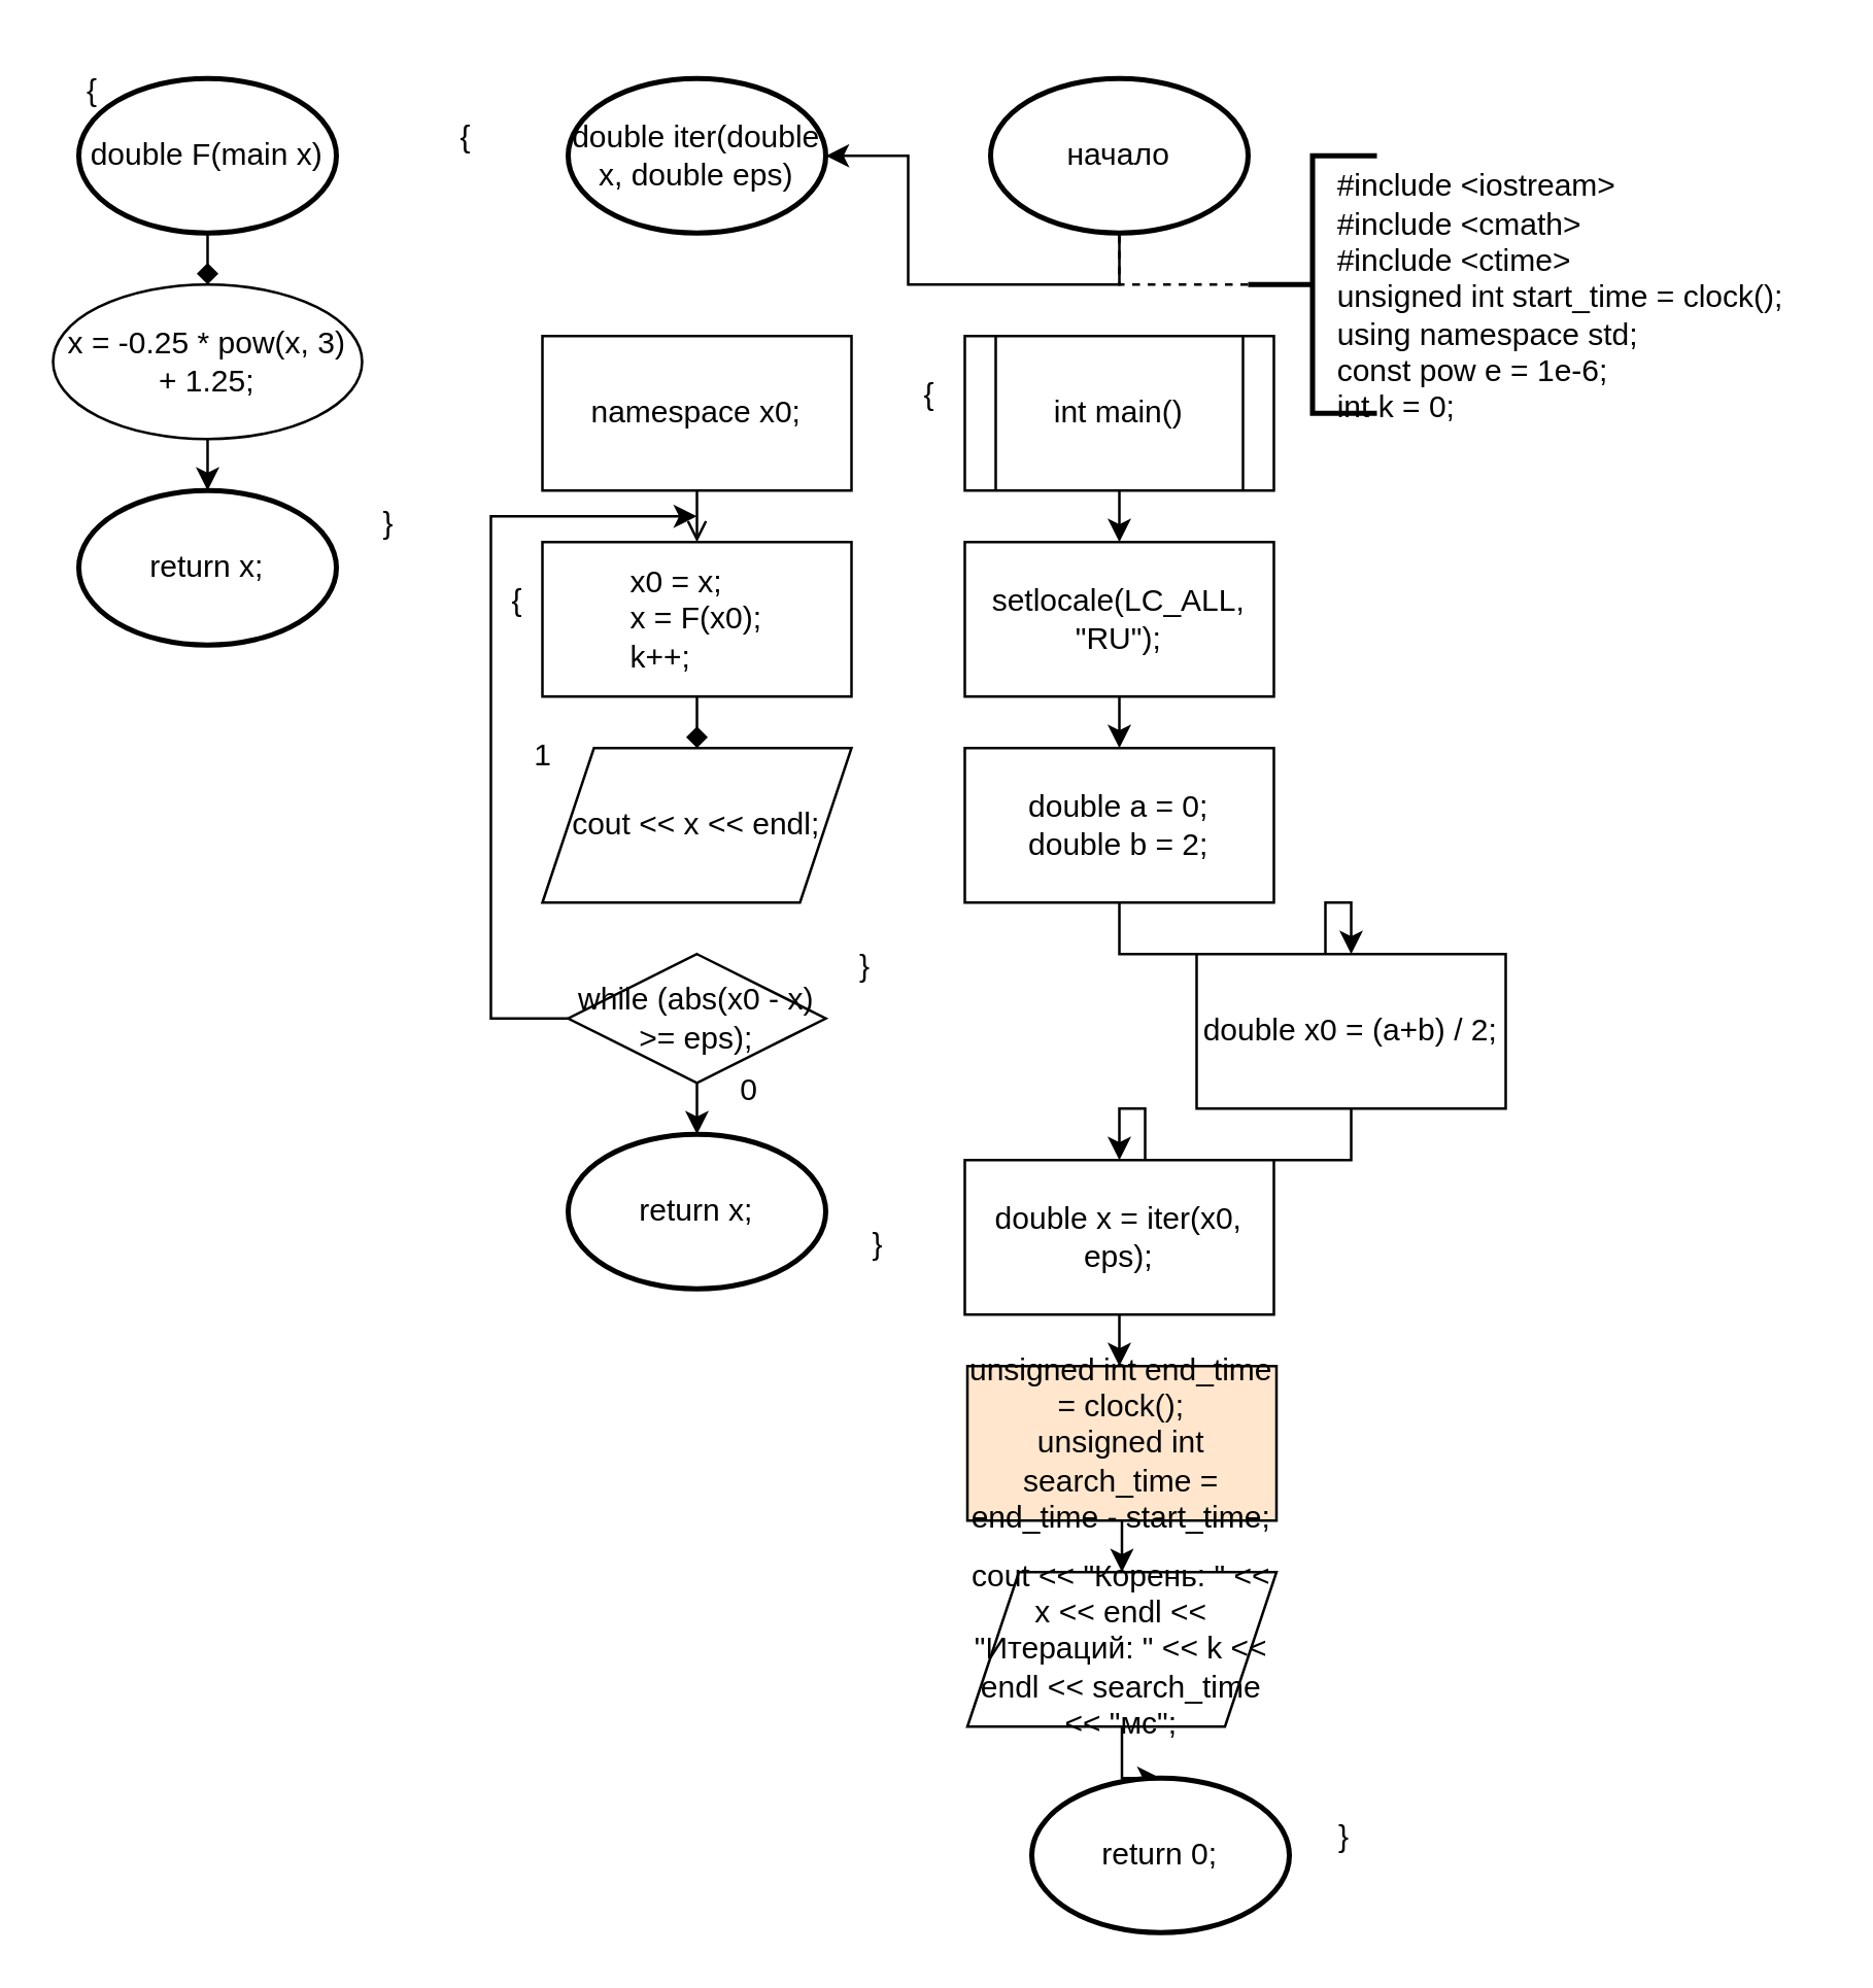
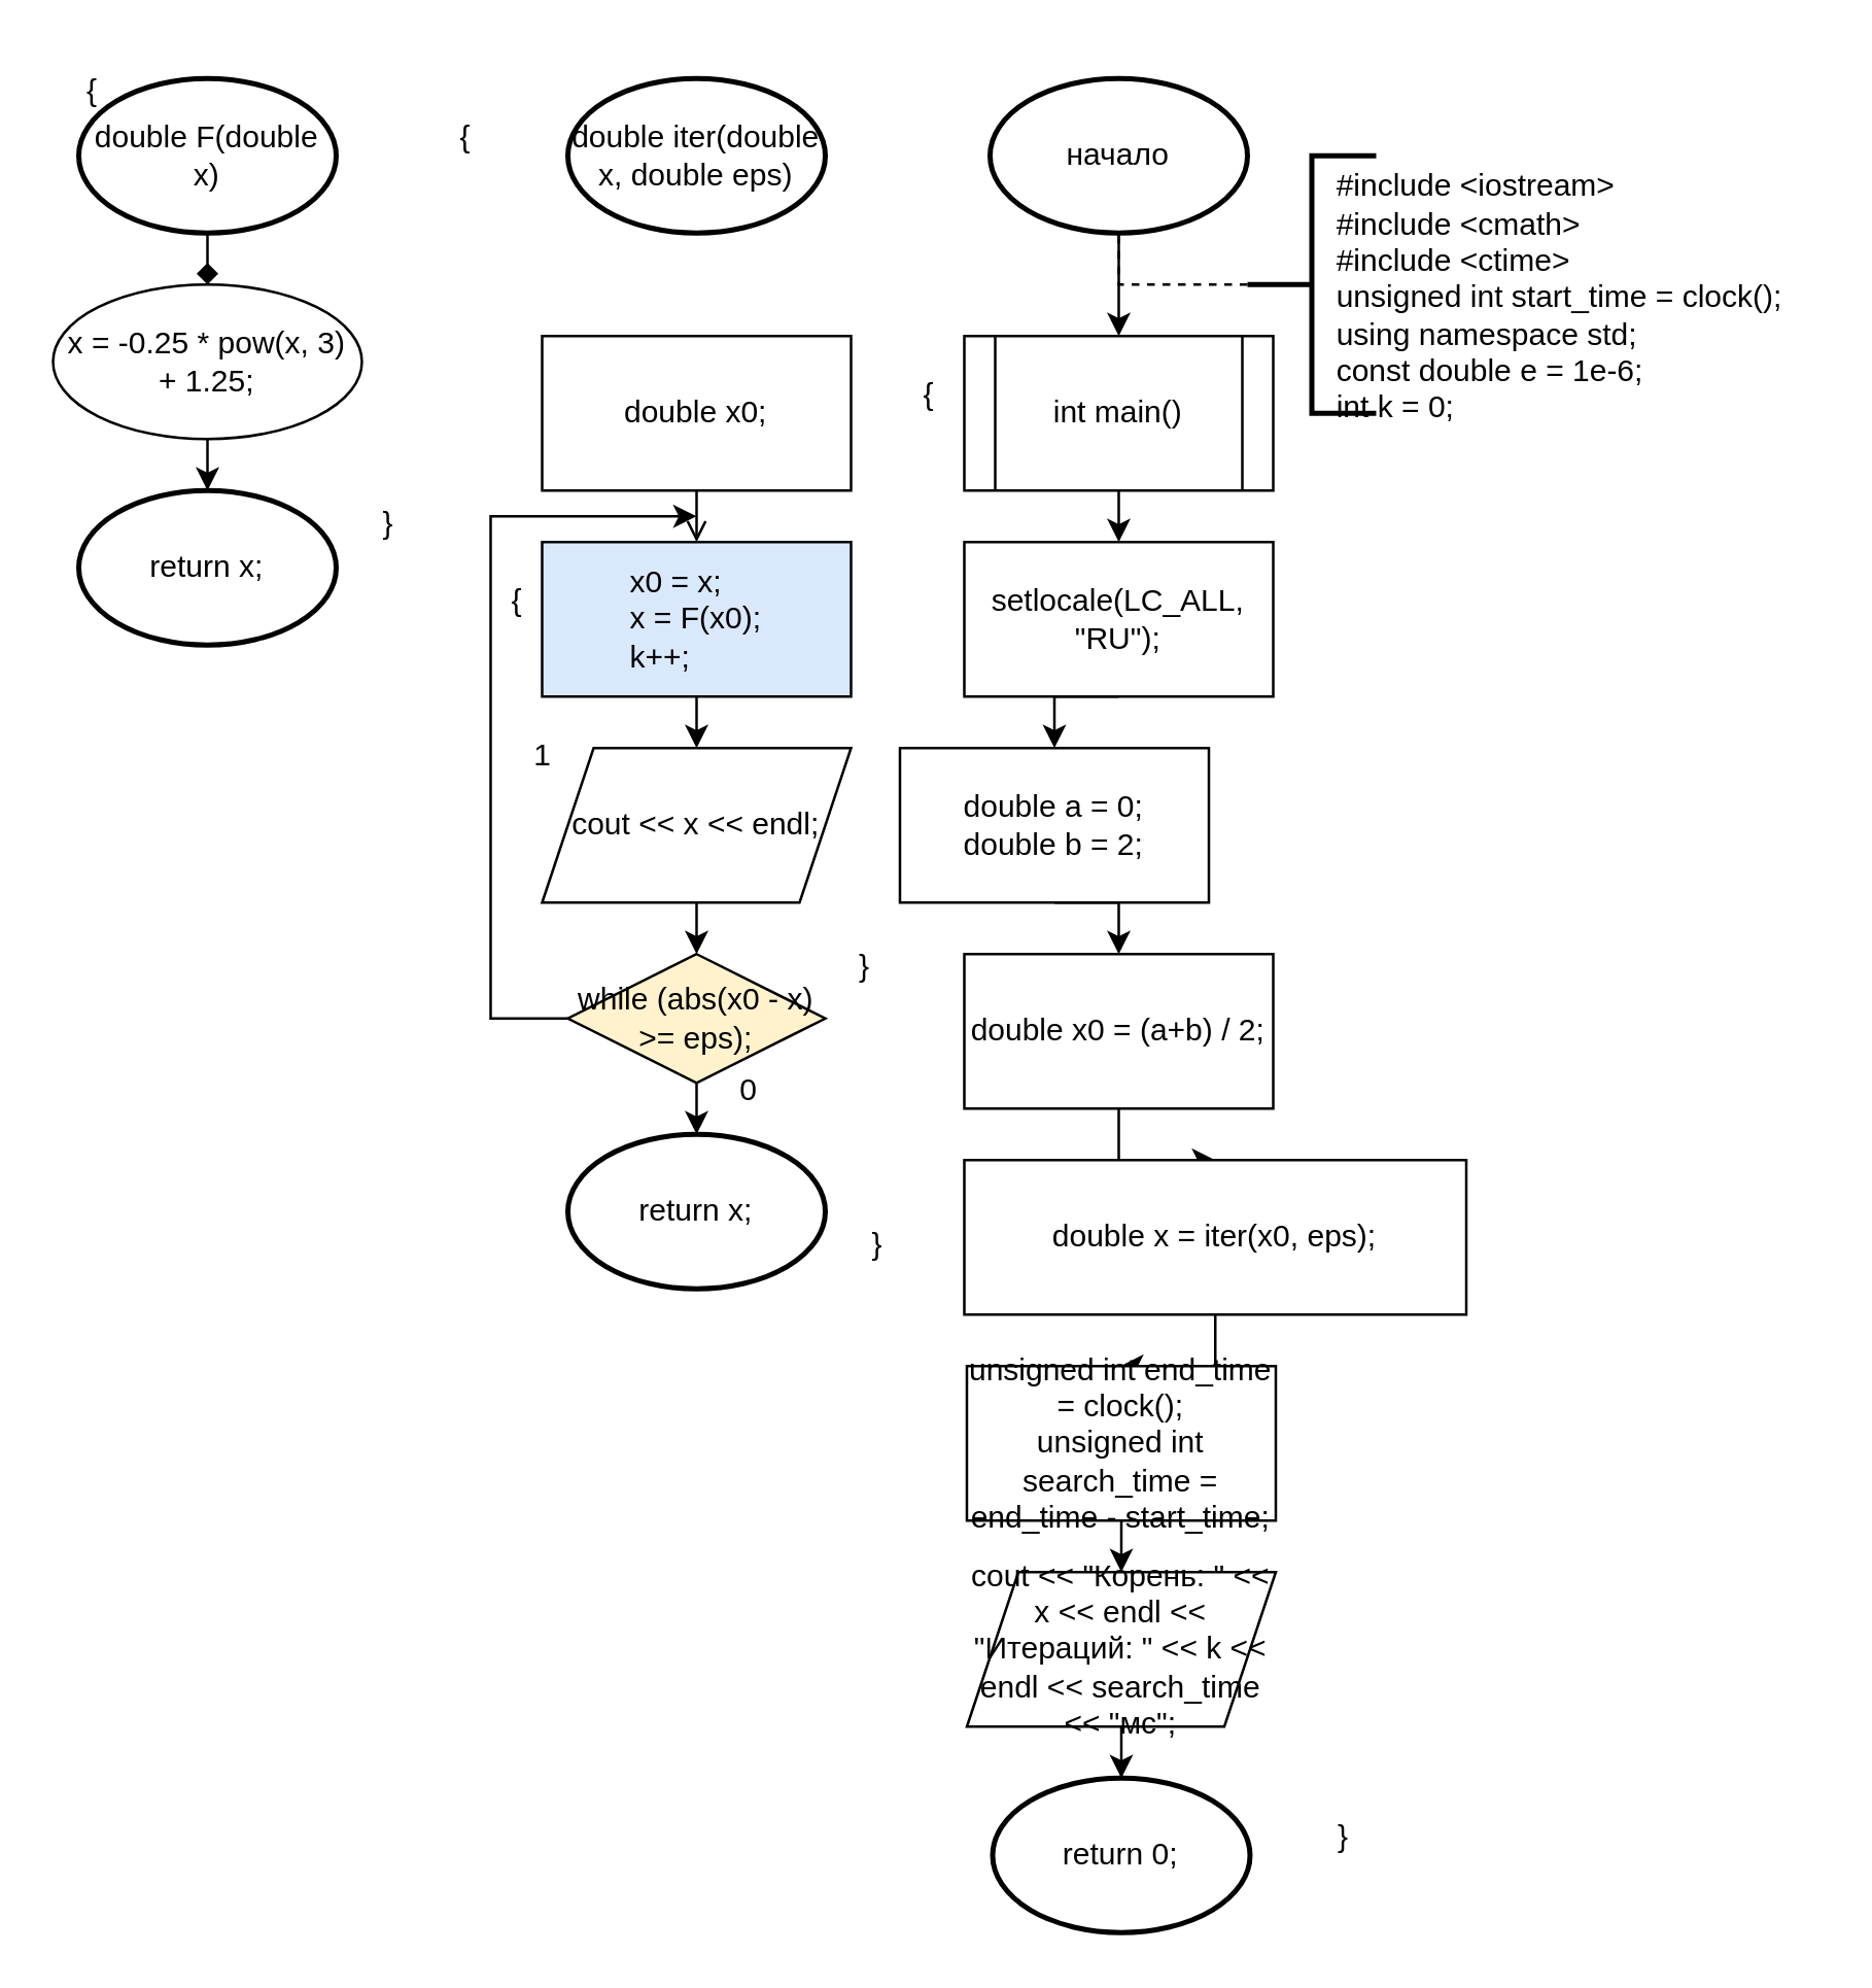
- <mxCell id="31" value="double F(main x)" style="strokeWidth=2;html=1;shape=mxgraph.flowchart.start_1;whiteSpace=wrap;" parent="1" vertex="1"><mxGeometry x="30" y="30" width="100" height="60" as="geometry" /></mxCell>
+ <mxCell id="31" value="double F(double x)" style="strokeWidth=2;html=1;shape=mxgraph.flowchart.start_1;whiteSpace=wrap;" parent="1" vertex="1"><mxGeometry x="30" y="30" width="100" height="60" as="geometry" /></mxCell>
- <mxCell id="2" style="edgeStyle=orthogonalEdgeStyle;rounded=0;orthogonalLoop=1;jettySize=auto;html=1;exitX=0.5;exitY=1;exitDx=0;exitDy=0;exitPerimeter=0;" parent="1" source="3" target="21" edge="1"><mxGeometry relative="1" as="geometry" /></mxCell>
+ <mxCell id="2" style="edgeStyle=orthogonalEdgeStyle;rounded=0;orthogonalLoop=1;jettySize=auto;html=1;exitX=0.5;exitY=1;exitDx=0;exitDy=0;exitPerimeter=0;entryX=0.5;entryY=0;entryDx=0;entryDy=0;" parent="1" source="3" target="8" edge="1"><mxGeometry relative="1" as="geometry" /></mxCell>
- <mxCell id="5" value="&lt;div style=&quot;text-align: justify;&quot;&gt;&lt;span style=&quot;background-color: initial;&quot;&gt;#include &amp;lt;iostream&amp;gt;&lt;/span&gt;&lt;/div&gt;&lt;div style=&quot;text-align: justify;&quot;&gt;#include &amp;lt;cmath&amp;gt;&lt;/div&gt;&lt;div style=&quot;text-align: justify;&quot;&gt;&lt;div&gt;#include &amp;lt;ctime&amp;gt;&lt;/div&gt;&lt;div&gt;unsigned int start_time = clock();&lt;/div&gt;&lt;/div&gt;&lt;div style=&quot;text-align: justify;&quot;&gt;using namespace std;&lt;/div&gt;&lt;div style=&quot;text-align: justify;&quot;&gt;const pow e = 1e-6;&lt;/div&gt;&lt;div style=&quot;text-align: justify;&quot;&gt;int k = 0;&lt;/div&gt;" style="text;html=1;align=center;verticalAlign=middle;resizable=0;points=[];autosize=1;strokeColor=none;fillColor=none;" parent="1" vertex="1"><mxGeometry x="505" y="60" width="200" height="110" as="geometry" /></mxCell>
+ <mxCell id="5" value="&lt;div style=&quot;text-align: justify;&quot;&gt;&lt;span style=&quot;background-color: initial;&quot;&gt;#include &amp;lt;iostream&amp;gt;&lt;/span&gt;&lt;/div&gt;&lt;div style=&quot;text-align: justify;&quot;&gt;#include &amp;lt;cmath&amp;gt;&lt;/div&gt;&lt;div style=&quot;text-align: justify;&quot;&gt;&lt;div&gt;#include &amp;lt;ctime&amp;gt;&lt;/div&gt;&lt;div&gt;unsigned int start_time = clock();&lt;/div&gt;&lt;/div&gt;&lt;div style=&quot;text-align: justify;&quot;&gt;using namespace std;&lt;/div&gt;&lt;div style=&quot;text-align: justify;&quot;&gt;const double e = 1e-6;&lt;/div&gt;&lt;div style=&quot;text-align: justify;&quot;&gt;int k = 0;&lt;/div&gt;" style="text;html=1;align=center;verticalAlign=middle;resizable=0;points=[];autosize=1;strokeColor=none;fillColor=none;" parent="1" vertex="1"><mxGeometry x="505" y="60" width="200" height="110" as="geometry" /></mxCell>
- <mxCell id="23" value="namespace x0;" style="rounded=0;whiteSpace=wrap;html=1;" parent="1" vertex="1"><mxGeometry x="210" y="130" width="120" height="60" as="geometry" /></mxCell>
+ <mxCell id="23" value="double x0;" style="rounded=0;whiteSpace=wrap;html=1;" parent="1" vertex="1"><mxGeometry x="210" y="130" width="120" height="60" as="geometry" /></mxCell>
- <mxCell id="25" value="&lt;div style=&quot;text-align: justify;&quot;&gt;x0 = x;&lt;/div&gt;&lt;div style=&quot;text-align: justify;&quot;&gt;x = F(x0);&lt;/div&gt;&lt;div style=&quot;text-align: justify;&quot;&gt;k++;&lt;/div&gt;" style="rounded=0;whiteSpace=wrap;html=1;" parent="1" vertex="1"><mxGeometry x="210" y="210" width="120" height="60" as="geometry" /></mxCell>
+ <mxCell id="25" value="&lt;div style=&quot;text-align: justify;&quot;&gt;x0 = x;&lt;/div&gt;&lt;div style=&quot;text-align: justify;&quot;&gt;x = F(x0);&lt;/div&gt;&lt;div style=&quot;text-align: justify;&quot;&gt;k++;&lt;/div&gt;" style="rounded=0;whiteSpace=wrap;html=1;fillColor=#dae8fc;" parent="1" vertex="1"><mxGeometry x="210" y="210" width="120" height="60" as="geometry" /></mxCell>
- <mxCell id="24" style="edgeStyle=orthogonalEdgeStyle;rounded=0;orthogonalLoop=1;jettySize=auto;html=1;exitX=0.5;exitY=1;exitDx=0;exitDy=0;entryX=0.5;entryY=0;entryDx=0;entryDy=0;endArrow=diamond;" parent="1" source="25" target="42" edge="1"><mxGeometry relative="1" as="geometry" /></mxCell>
+ <mxCell id="24" style="edgeStyle=orthogonalEdgeStyle;rounded=0;orthogonalLoop=1;jettySize=auto;html=1;exitX=0.5;exitY=1;exitDx=0;exitDy=0;entryX=0.5;entryY=0;entryDx=0;entryDy=0;" parent="1" source="25" target="42" edge="1"><mxGeometry relative="1" as="geometry" /></mxCell>
- <mxCell id="12" value="&lt;div&gt;double a = 0;&lt;/div&gt;&lt;div&gt;double b = 2;&lt;/div&gt;" style="rounded=0;whiteSpace=wrap;html=1;" parent="1" vertex="1"><mxGeometry x="374" y="290" width="120" height="60" as="geometry" /></mxCell>
+ <mxCell id="12" value="&lt;div&gt;double a = 0;&lt;/div&gt;&lt;div&gt;double b = 2;&lt;/div&gt;" style="rounded=0;whiteSpace=wrap;html=1;" parent="1" vertex="1"><mxGeometry x="349" y="290" width="120" height="60" as="geometry" /></mxCell>
+ <mxCell id="41" style="edgeStyle=orthogonalEdgeStyle;rounded=0;orthogonalLoop=1;jettySize=auto;html=1;exitX=0.5;exitY=1;exitDx=0;exitDy=0;entryX=0.5;entryY=0;entryDx=0;entryDy=0;" parent="1" source="42" target="27" edge="1"><mxGeometry relative="1" as="geometry" /></mxCell>
- <mxCell id="27" value="while (abs(x0 - x) &amp;gt;= eps);" style="rhombus;whiteSpace=wrap;html=1;" parent="1" vertex="1"><mxGeometry x="220" y="370" width="100" height="50" as="geometry" /></mxCell>
+ <mxCell id="27" value="while (abs(x0 - x) &amp;gt;= eps);" style="rhombus;whiteSpace=wrap;html=1;fillColor=#fff2cc;" parent="1" vertex="1"><mxGeometry x="220" y="370" width="100" height="50" as="geometry" /></mxCell>
- <mxCell id="15" value="double x0 = (a+b) / 2;" style="rounded=0;whiteSpace=wrap;html=1;" parent="1" vertex="1"><mxGeometry x="464" y="370" width="120" height="60" as="geometry" /></mxCell>
+ <mxCell id="15" value="double x0 = (a+b) / 2;" style="rounded=0;whiteSpace=wrap;html=1;" parent="1" vertex="1"><mxGeometry x="374" y="370" width="120" height="60" as="geometry" /></mxCell>
- <mxCell id="17" value="double x = iter(x0, eps);" style="rounded=0;whiteSpace=wrap;html=1;" parent="1" vertex="1"><mxGeometry x="374" y="450" width="120" height="60" as="geometry" /></mxCell>
+ <mxCell id="17" value="double x = iter(x0, eps);" style="rounded=0;whiteSpace=wrap;html=1;" parent="1" vertex="1"><mxGeometry x="374" y="450" width="195" height="60" as="geometry" /></mxCell>
- <mxCell id="47" value="&lt;div&gt;unsigned int end_time = clock();&lt;/div&gt;&lt;div&gt;unsigned int search_time = end_time - start_time;&lt;/div&gt;" style="rounded=0;whiteSpace=wrap;html=1;fillColor=#ffe6cc;" vertex="1" parent="1"><mxGeometry x="375" y="530" width="120" height="60" as="geometry" /></mxCell>
+ <mxCell id="47" value="&lt;div&gt;unsigned int end_time = clock();&lt;/div&gt;&lt;div&gt;unsigned int search_time = end_time - start_time;&lt;/div&gt;" style="rounded=0;whiteSpace=wrap;html=1;" vertex="1" parent="1"><mxGeometry x="375" y="530" width="120" height="60" as="geometry" /></mxCell>
- <mxCell id="20" value="return 0;" style="strokeWidth=2;html=1;shape=mxgraph.flowchart.start_1;whiteSpace=wrap;" parent="1" vertex="1"><mxGeometry x="400" y="690" width="100" height="60" as="geometry" /></mxCell>
+ <mxCell id="20" value="return 0;" style="strokeWidth=2;html=1;shape=mxgraph.flowchart.start_1;whiteSpace=wrap;" parent="1" vertex="1"><mxGeometry x="385" y="690" width="100" height="60" as="geometry" /></mxCell>
